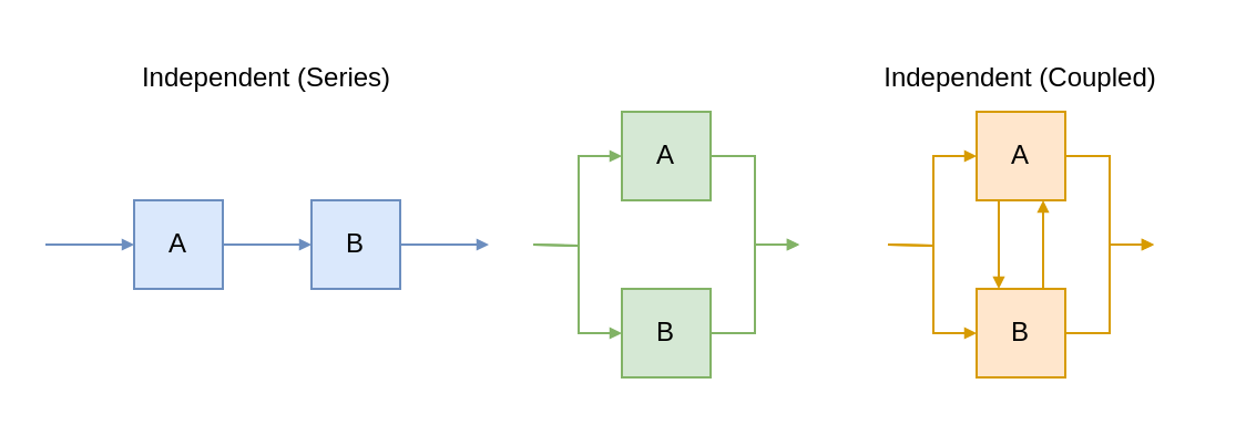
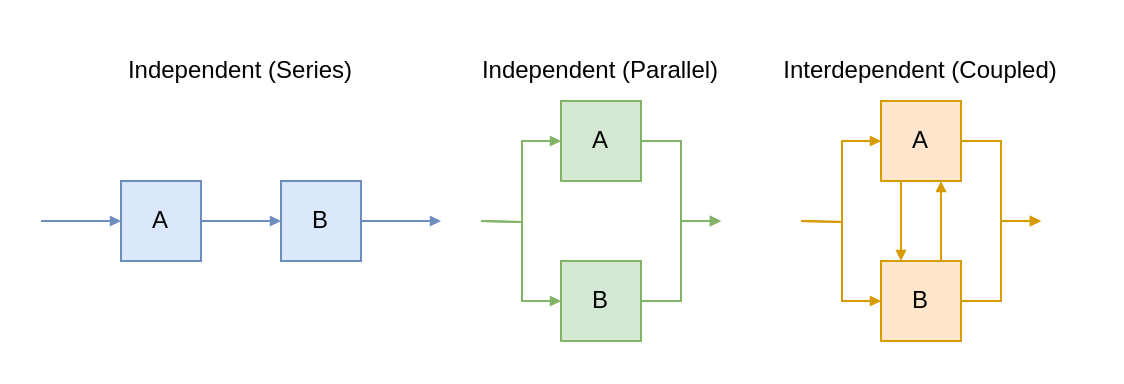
+ <mxCell id="22" value="Independent (Parallel)" style="rounded=0;whiteSpace=wrap;html=1;strokeColor=none;fillColor=none;" vertex="1" parent="1"><mxGeometry x="220" y="20" width="160" height="30" as="geometry" /></mxCell>
- <mxCell id="23" value="Independent (Coupled)" style="rounded=0;whiteSpace=wrap;html=1;strokeColor=none;fillColor=none;" vertex="1" parent="1"><mxGeometry x="380" y="20" width="160" height="30" as="geometry" /></mxCell>
+ <mxCell id="23" value="Interdependent (Coupled)" style="rounded=0;whiteSpace=wrap;html=1;strokeColor=none;fillColor=none;" vertex="1" parent="1"><mxGeometry x="380" y="20" width="160" height="30" as="geometry" /></mxCell>
